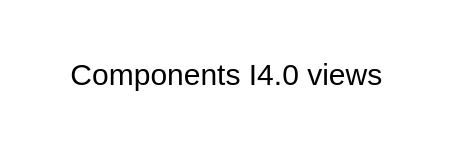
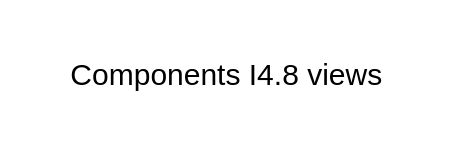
- <mxCell id="2" value="Components I4.0 views" style="text;html=1;align=center;verticalAlign=middle;resizable=0;points=[];autosize=1;horizontal=1;" vertex="1" parent="1"><mxGeometry x="20" y="20" width="140" height="20" as="geometry" /></mxCell>
+ <mxCell id="2" value="Components I4.8 views" style="text;html=1;align=center;verticalAlign=middle;resizable=0;points=[];autosize=1;horizontal=1;" vertex="1" parent="1"><mxGeometry x="20" y="20" width="140" height="20" as="geometry" /></mxCell>
